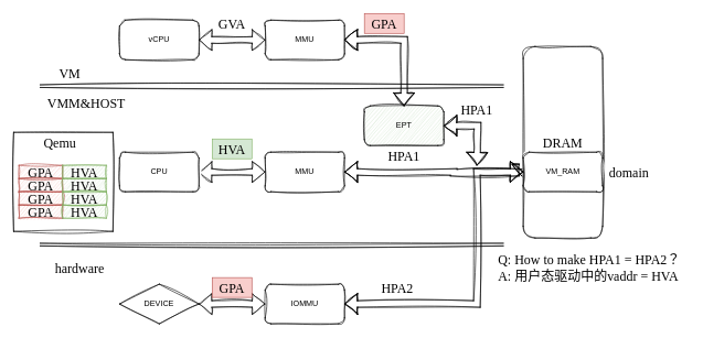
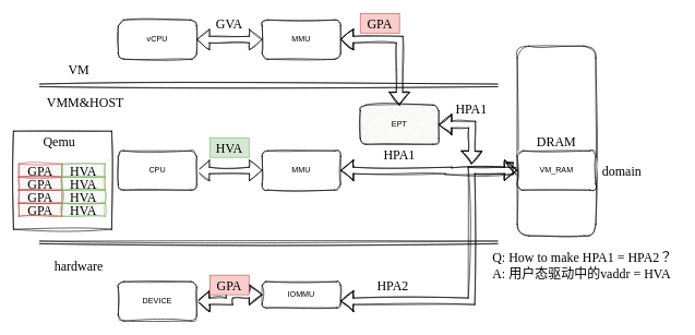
- <mxCell id="23" value="VM" style="text;strokeColor=none;align=center;fillColor=none;html=1;verticalAlign=middle;whiteSpace=wrap;rounded=0;fontSize=20;fontFamily=Architects Daughter;" parent="1" vertex="1"><mxGeometry x="75" y="95" width="60" height="30" as="geometry" /></mxCell>
+ <mxCell id="23" value="VM" style="text;strokeColor=none;align=center;fillColor=none;html=1;verticalAlign=middle;whiteSpace=wrap;rounded=0;fontSize=20;fontFamily=Architects Daughter;" parent="1" vertex="1"><mxGeometry x="90" y="90" width="60" height="30" as="geometry" /></mxCell>
- <mxCell id="10" value="DEVICE" style="rhombus;whiteSpace=wrap;html=1;labelBackgroundColor=none;sketch=1;curveFitting=1;jiggle=2;" parent="1" vertex="1"><mxGeometry y="430" width="120" height="60" as="geometry" x="180" /></mxCell>
+ <mxCell id="10" value="DEVICE" style="rounded=1;whiteSpace=wrap;html=1;labelBackgroundColor=none;sketch=1;curveFitting=1;jiggle=2;" parent="1" vertex="1"><mxGeometry y="430" width="120" height="60" as="geometry" x="180" /></mxCell>
- <mxCell id="8" value="IOMMU" style="rounded=1;whiteSpace=wrap;html=1;labelBackgroundColor=none;sketch=1;curveFitting=1;jiggle=2;" parent="1" vertex="1"><mxGeometry x="400" y="430" width="120" height="60" as="geometry" /></mxCell>
+ <mxCell id="8" value="IOMMU" style="rounded=1;whiteSpace=wrap;html=1;labelBackgroundColor=none;sketch=1;curveFitting=1;jiggle=2;" parent="1" vertex="1"><mxGeometry x="400" y="430" width="120" height="40" as="geometry" /></mxCell>
